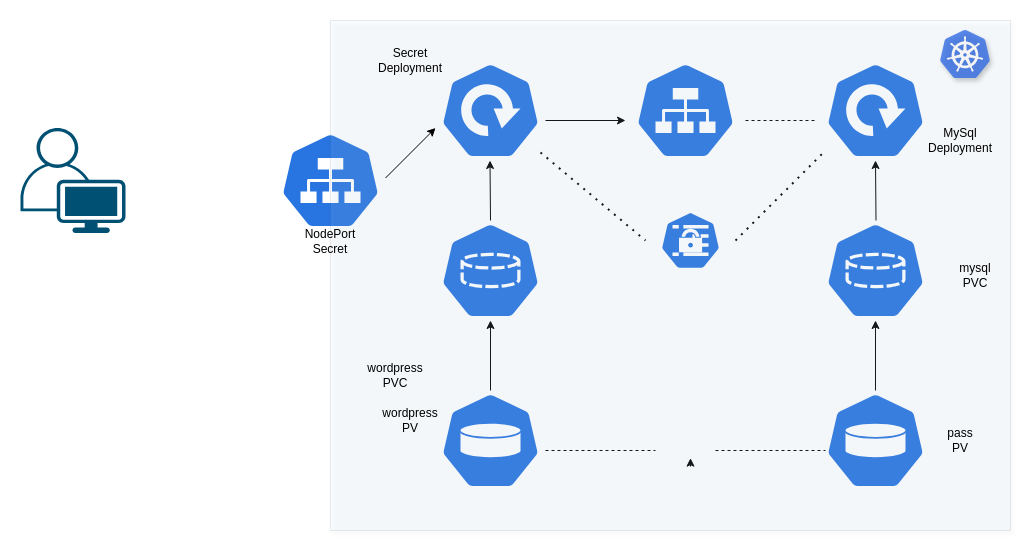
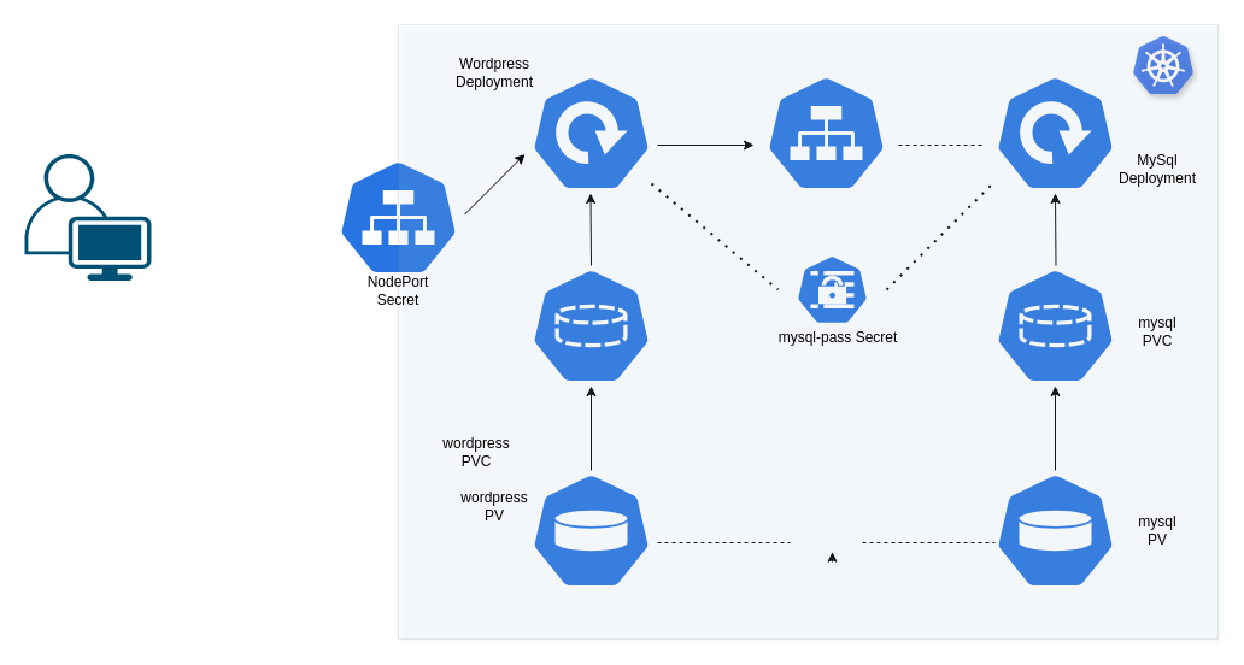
- <mxCell id="30" value="Secret Deployment" style="text;html=1;strokeColor=none;fillColor=none;align=center;verticalAlign=middle;whiteSpace=wrap;rounded=0;shadow=1;glass=0;sketch=0;opacity=80;" vertex="1" parent="1"><mxGeometry x="390" y="50" width="40" height="20" as="geometry" /></mxCell>
+ <mxCell id="30" value="Wordpress Deployment" style="text;html=1;strokeColor=none;fillColor=none;align=center;verticalAlign=middle;whiteSpace=wrap;rounded=0;shadow=1;glass=0;sketch=0;opacity=80;" vertex="1" parent="1"><mxGeometry x="390" y="50" width="40" height="20" as="geometry" /></mxCell>
- <mxCell id="35" value="mysql PVC" style="text;html=1;strokeColor=none;fillColor=none;align=center;verticalAlign=middle;whiteSpace=wrap;rounded=0;shadow=1;glass=0;sketch=0;opacity=80;" vertex="1" parent="1"><mxGeometry x="955" y="265" width="40" height="20" as="geometry" /></mxCell>
+ <mxCell id="35" value="mysql PVC" style="text;html=1;strokeColor=none;fillColor=none;align=center;verticalAlign=middle;whiteSpace=wrap;rounded=0;shadow=1;glass=0;sketch=0;opacity=80;" vertex="1" parent="1"><mxGeometry x="940" y="265" width="40" height="20" as="geometry" /></mxCell>
+ <mxCell id="32" value="mysql-pass Secret" style="text;html=1;strokeColor=none;fillColor=none;align=center;verticalAlign=middle;whiteSpace=wrap;rounded=0;shadow=1;glass=0;sketch=0;opacity=80;" vertex="1" parent="1"><mxGeometry x="640" y="270" width="110" height="20" as="geometry" /></mxCell>
- <mxCell id="36" value="pass PV" style="text;html=1;strokeColor=none;fillColor=none;align=center;verticalAlign=middle;whiteSpace=wrap;rounded=0;shadow=1;glass=0;sketch=0;opacity=80;" vertex="1" parent="1"><mxGeometry x="940" y="430" width="40" height="20" as="geometry" /></mxCell>
+ <mxCell id="36" value="mysql PV" style="text;html=1;strokeColor=none;fillColor=none;align=center;verticalAlign=middle;whiteSpace=wrap;rounded=0;shadow=1;glass=0;sketch=0;opacity=80;" vertex="1" parent="1"><mxGeometry x="940" y="430" width="40" height="20" as="geometry" /></mxCell>
